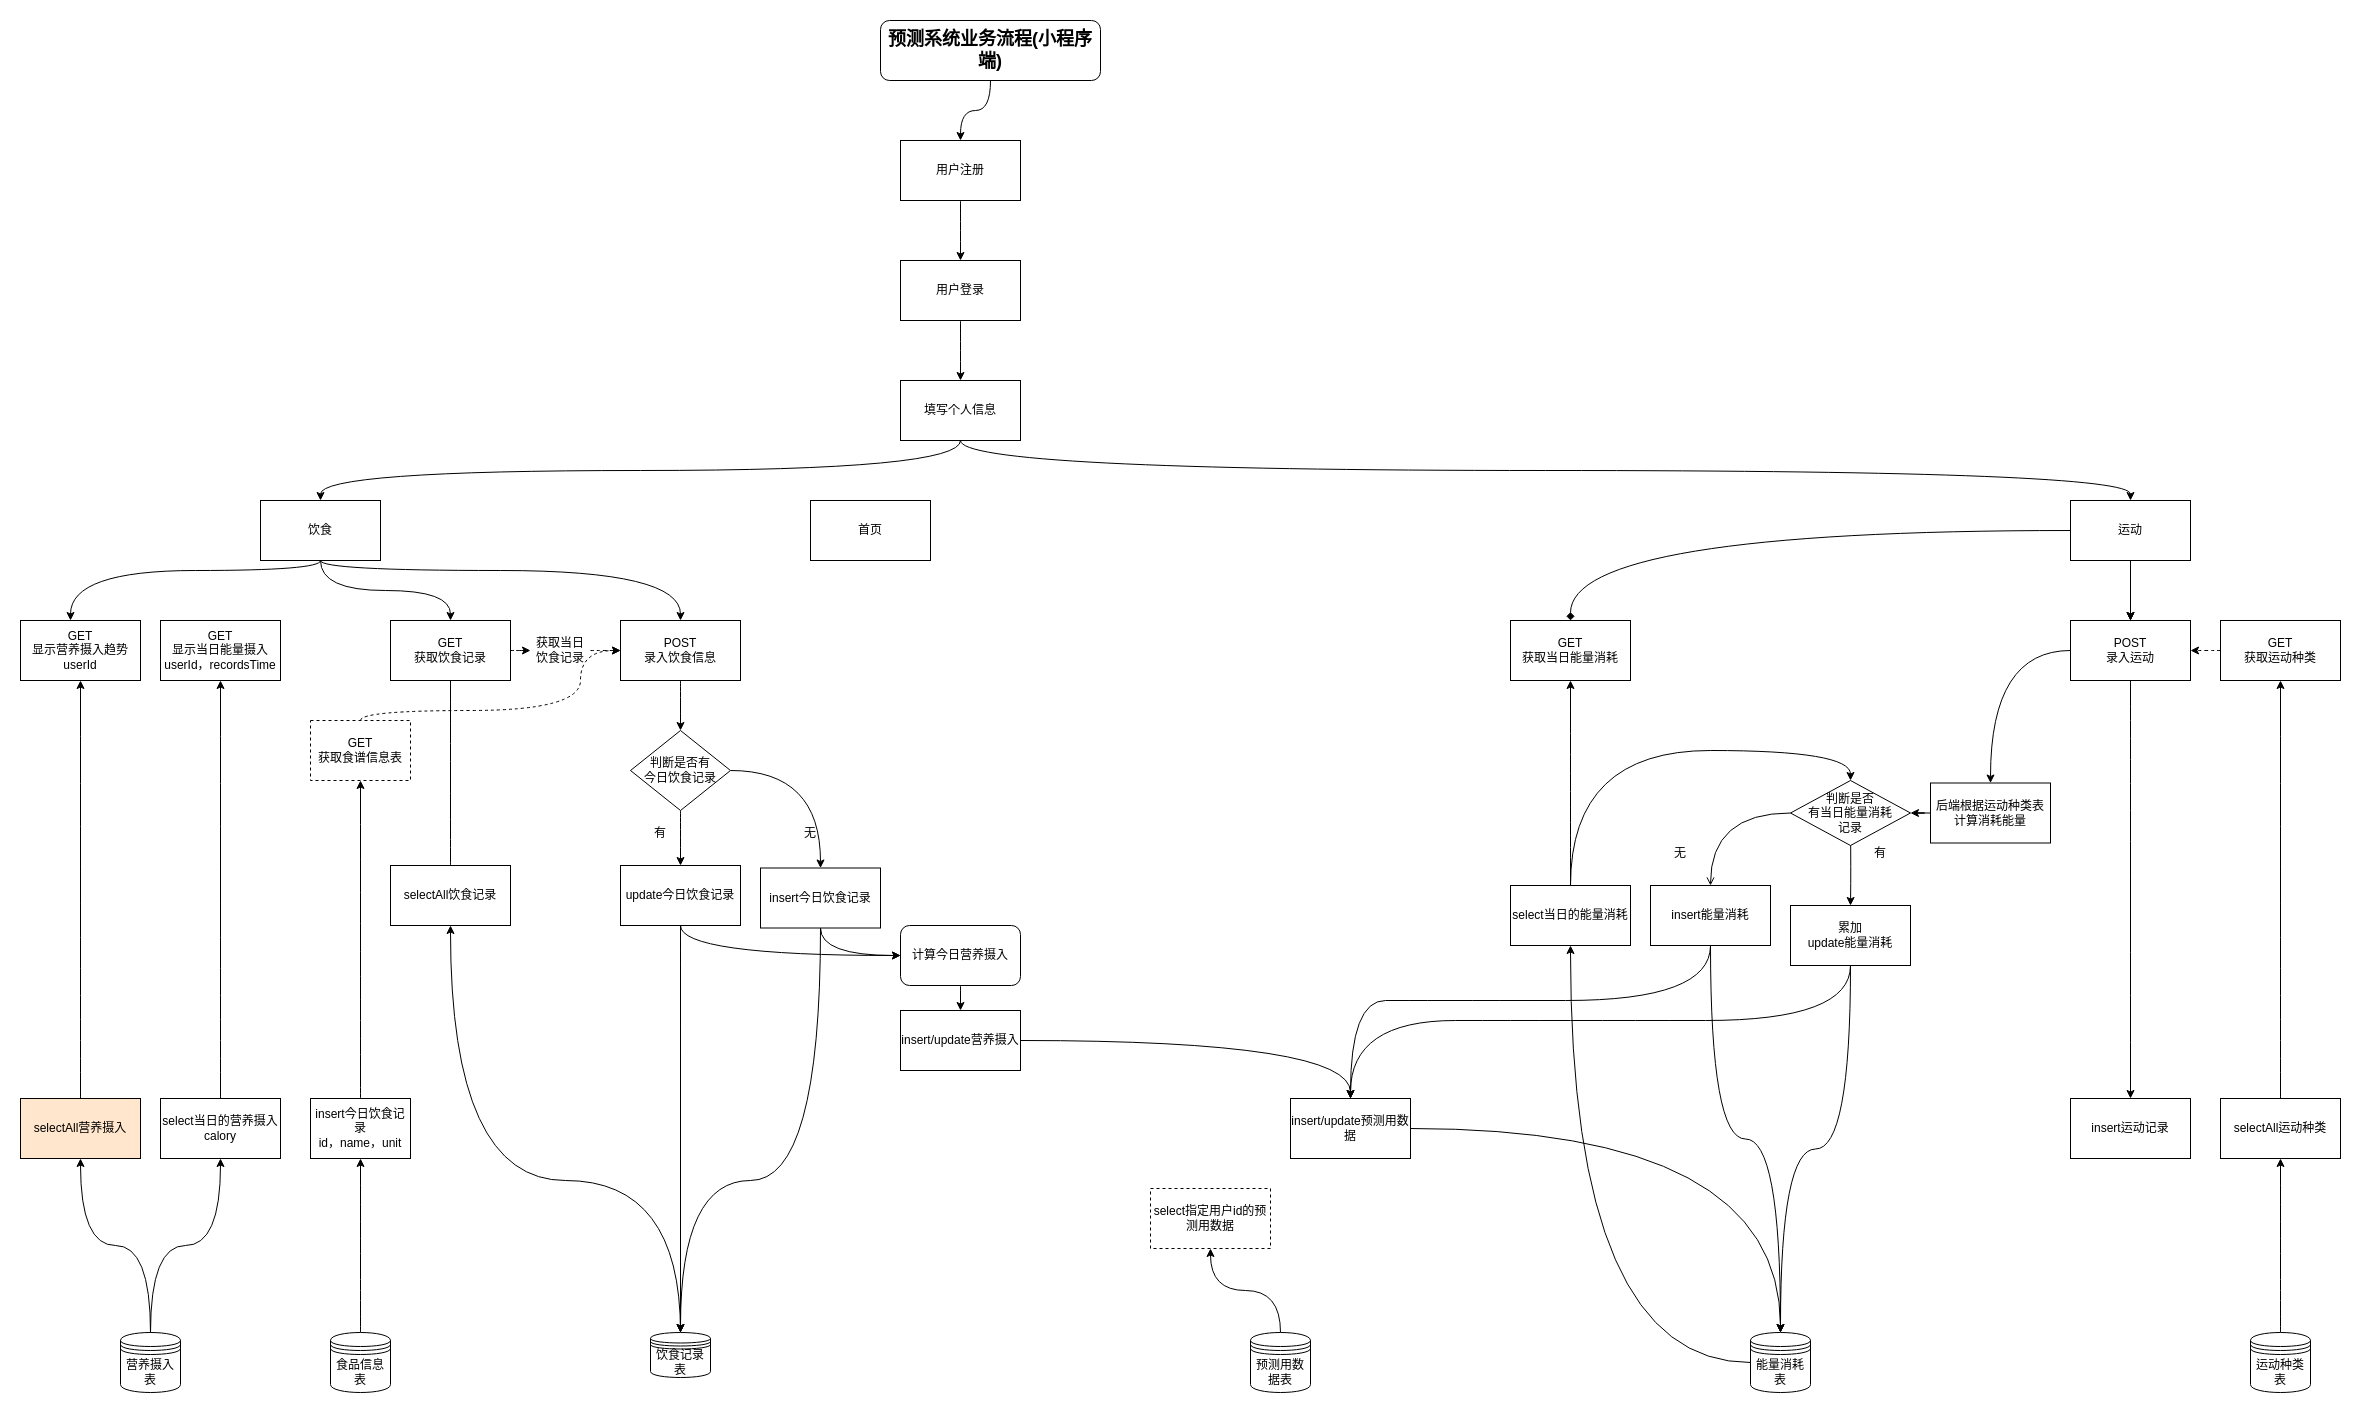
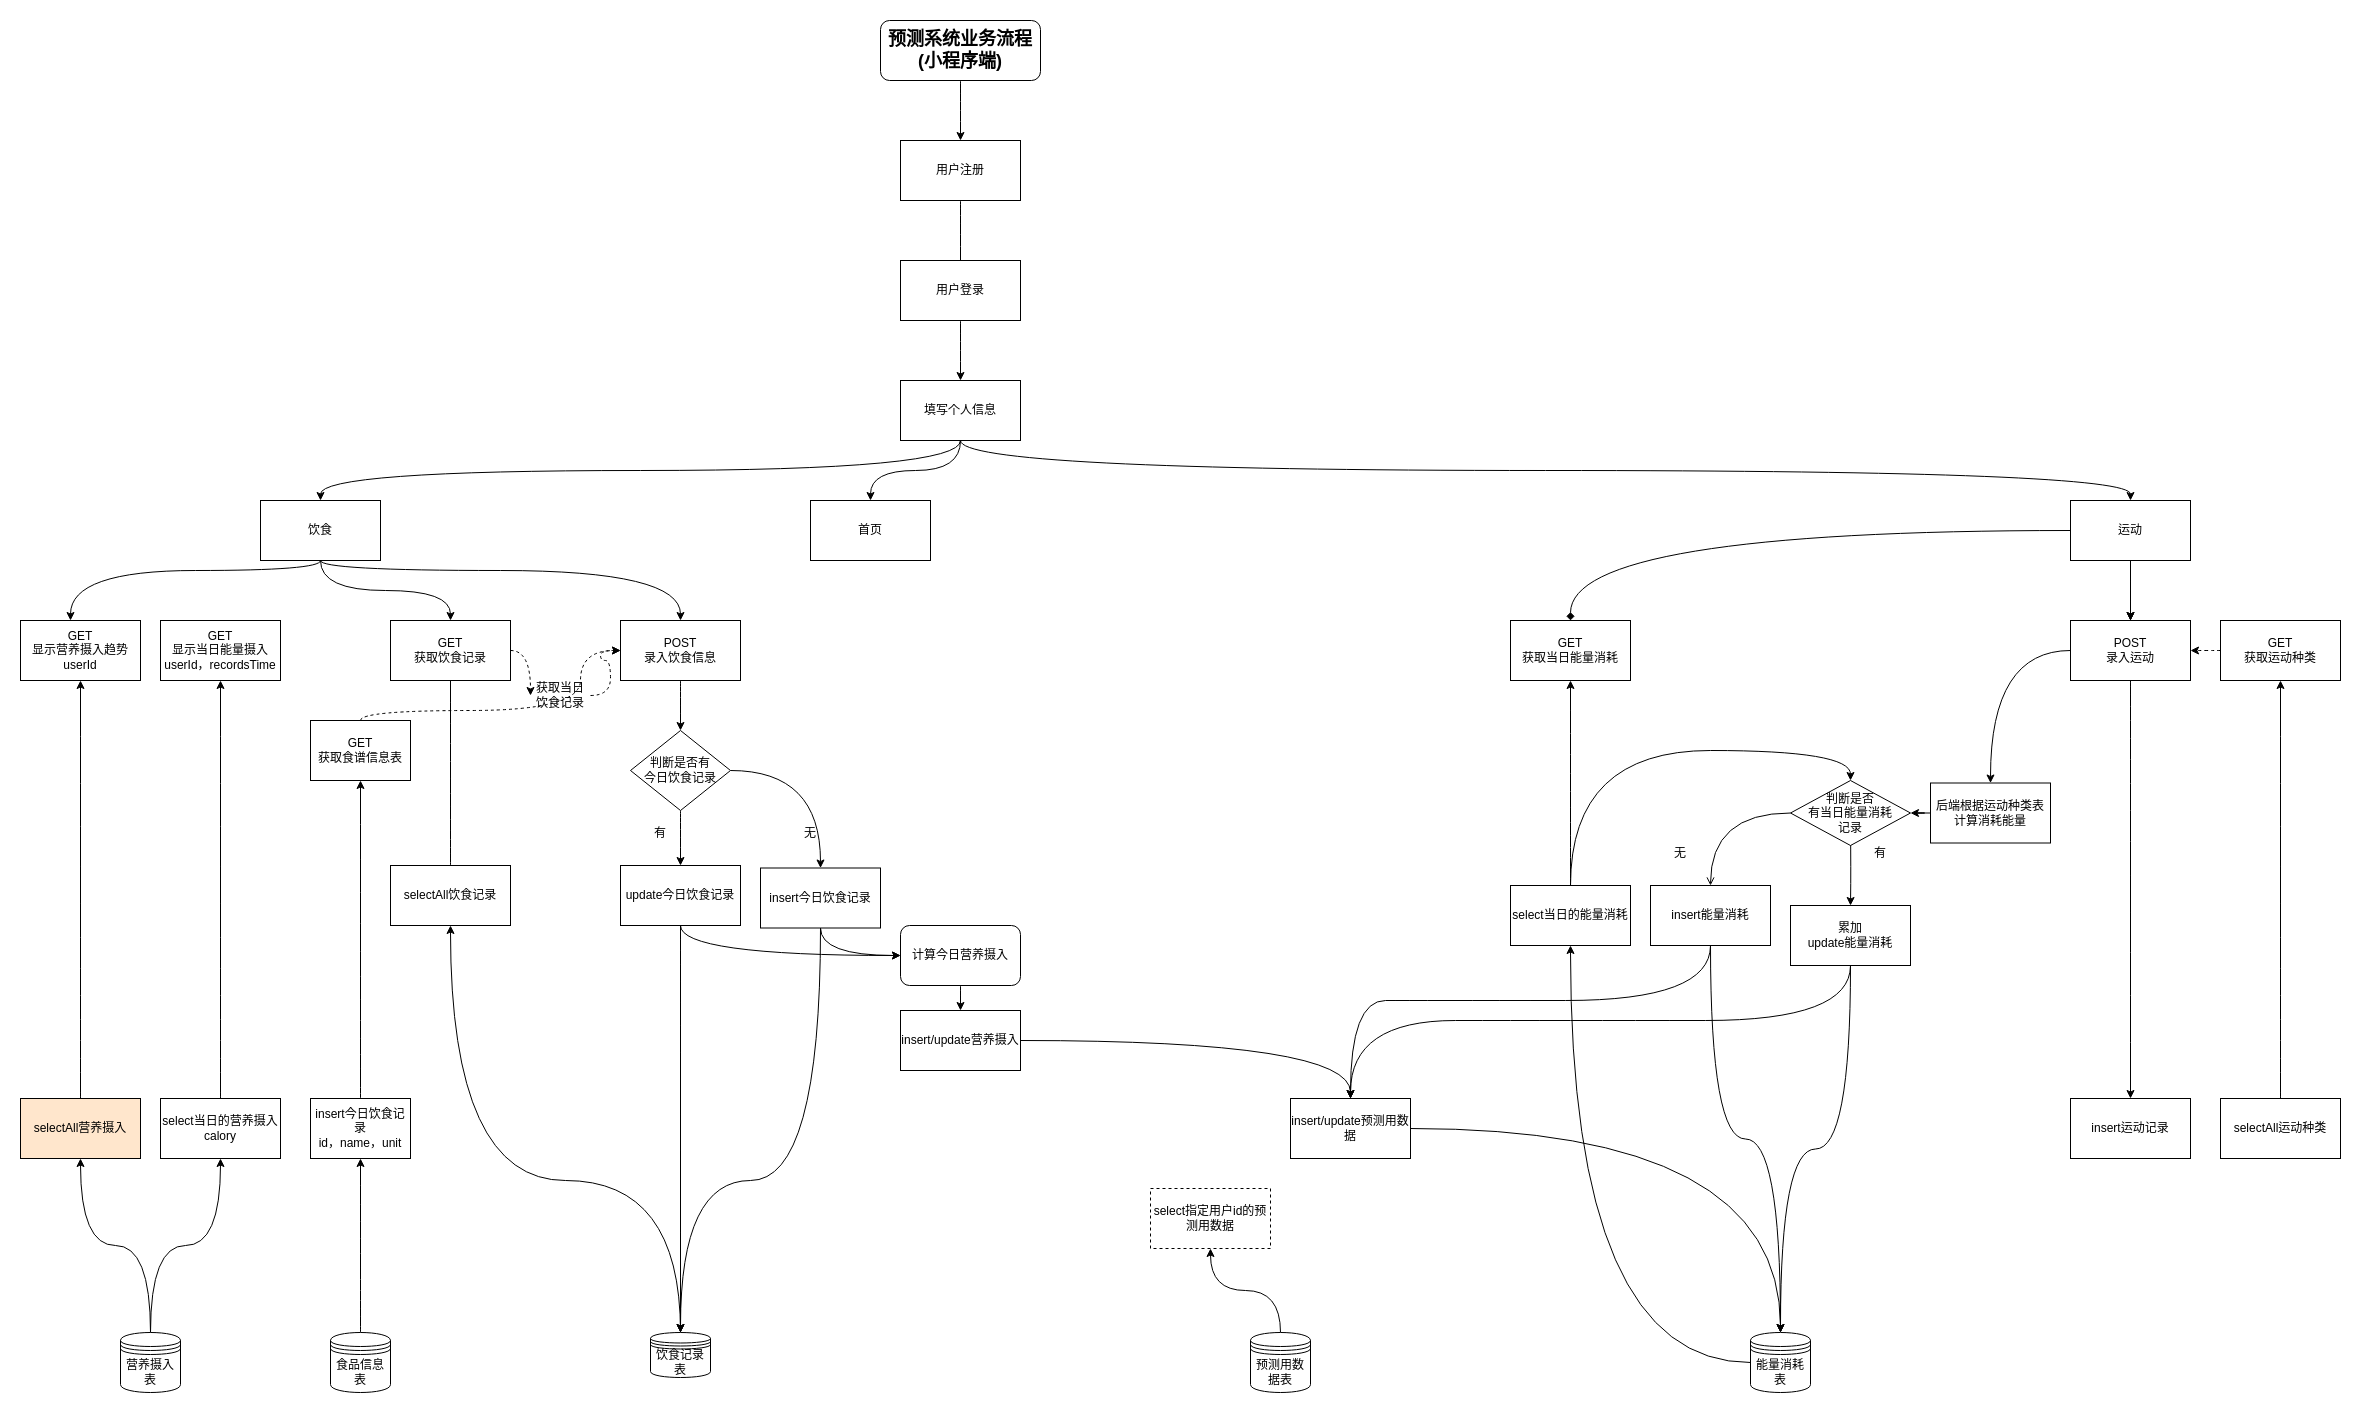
- <mxCell id="3" value="预测系统业务流程(小程序端)" style="rounded=1;whiteSpace=wrap;html=1;fontStyle=1;fontSize=18;" parent="1" vertex="1"><mxGeometry x="880" y="20" width="220" height="60" as="geometry" /></mxCell>
+ <mxCell id="3" value="预测系统业务流程(小程序端)" style="rounded=1;whiteSpace=wrap;html=1;fontStyle=1;fontSize=18;" parent="1" vertex="1"><mxGeometry x="880" y="20" width="160" height="60" as="geometry" /></mxCell>
- <mxCell id="15" style="edgeStyle=orthogonalEdgeStyle;rounded=0;orthogonalLoop=1;jettySize=auto;html=1;entryX=0.5;entryY=0;entryDx=0;entryDy=0;curved=1;" parent="1" source="16" target="5" edge="1"><mxGeometry relative="1" as="geometry" /></mxCell>
+ <mxCell id="15" style="edgeStyle=orthogonalEdgeStyle;rounded=0;orthogonalLoop=1;jettySize=auto;html=1;entryX=0.5;entryY=0;entryDx=0;entryDy=0;curved=1;endArrow=none;" parent="1" source="16" target="5" edge="1"><mxGeometry relative="1" as="geometry" /></mxCell>
+ <mxCell id="6" style="edgeStyle=orthogonalEdgeStyle;rounded=0;orthogonalLoop=1;jettySize=auto;html=1;entryX=0.5;entryY=0;entryDx=0;entryDy=0;curved=1;" parent="1" source="9" target="10" edge="1"><mxGeometry relative="1" as="geometry" /></mxCell>
- <mxCell id="92" value="获取当日饮食记录" style="text;html=1;strokeColor=none;fillColor=none;align=center;verticalAlign=middle;whiteSpace=wrap;rounded=0;" parent="1" vertex="1"><mxGeometry x="530" y="635" width="60" height="30" as="geometry" /></mxCell>
+ <mxCell id="92" value="获取当日饮食记录" style="text;html=1;strokeColor=none;fillColor=none;align=center;verticalAlign=middle;whiteSpace=wrap;rounded=0;" parent="1" vertex="1"><mxGeometry x="530" y="680" width="60" height="30" as="geometry" /></mxCell>
- <mxCell id="61" value="GET&lt;br&gt;获取食谱信息表" style="rounded=0;whiteSpace=wrap;html=1;dashed=1;" parent="1" vertex="1"><mxGeometry x="310" y="720" width="100" height="60" as="geometry" /></mxCell>
+ <mxCell id="61" value="GET&lt;br&gt;获取食谱信息表" style="rounded=0;whiteSpace=wrap;html=1;" parent="1" vertex="1"><mxGeometry x="310" y="720" width="100" height="60" as="geometry" /></mxCell>
- <mxCell id="38" style="edgeStyle=orthogonalEdgeStyle;rounded=0;orthogonalLoop=1;jettySize=auto;html=1;exitX=0.5;exitY=0;exitDx=0;exitDy=0;entryX=0.5;entryY=1;entryDx=0;entryDy=0;curved=1;" parent="1" source="39" target="37" edge="1"><mxGeometry relative="1" as="geometry" /></mxCell>
- <mxCell id="39" value="运动种类表" style="shape=datastore;whiteSpace=wrap;html=1;" parent="1" vertex="1"><mxGeometry x="2250" y="1332" width="60" height="60" as="geometry" /></mxCell>
